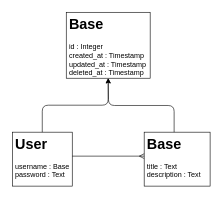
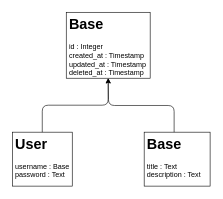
- <mxCell id="8" value="" style="endArrow=ERmany;html=1;entryX=0;entryY=0.5;entryDx=0;entryDy=0;exitX=1;exitY=0.5;exitDx=0;exitDy=0;endFill=0;" edge="1" parent="1" source="6" target="7"><mxGeometry width="50" height="50" relative="1" as="geometry"><mxPoint x="0" y="380" as="sourcePoint" /><mxPoint x="50" y="330" as="targetPoint" /></mxGeometry></mxCell>
